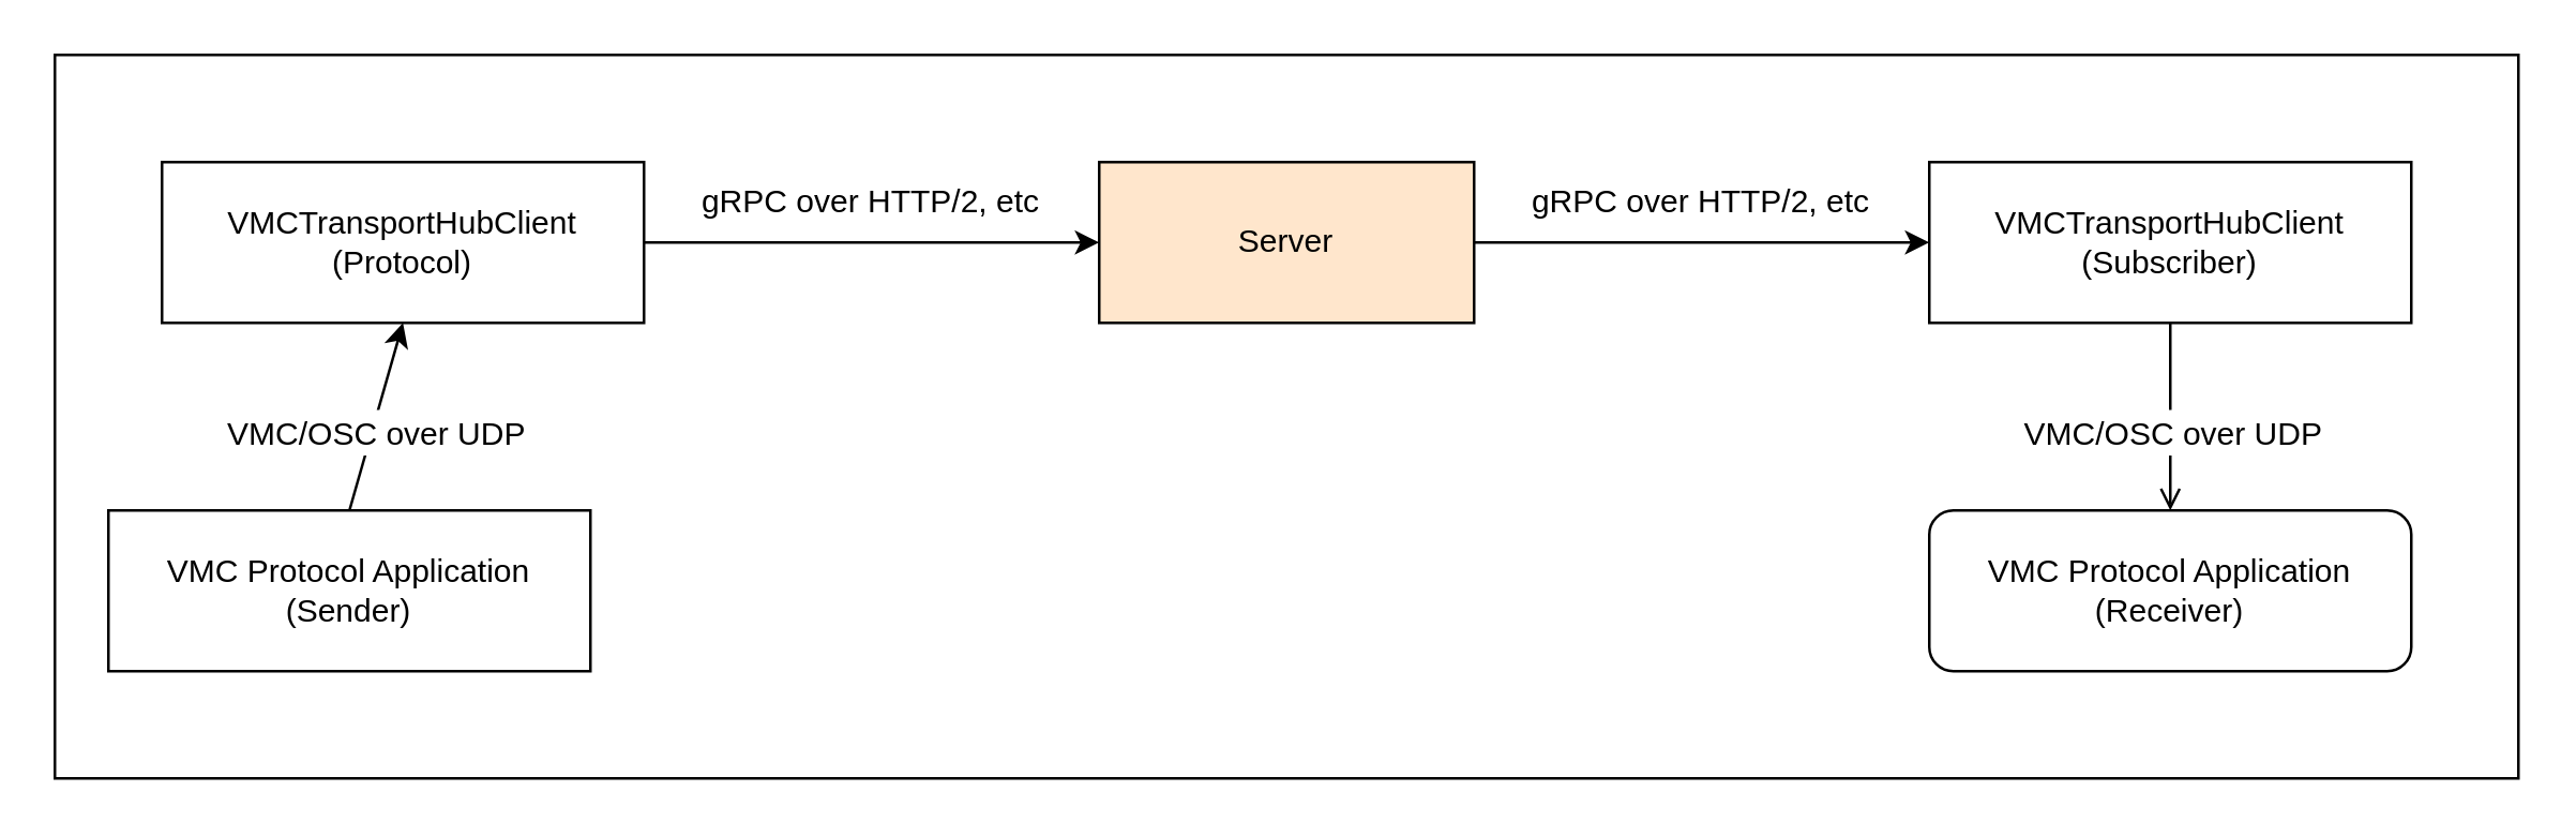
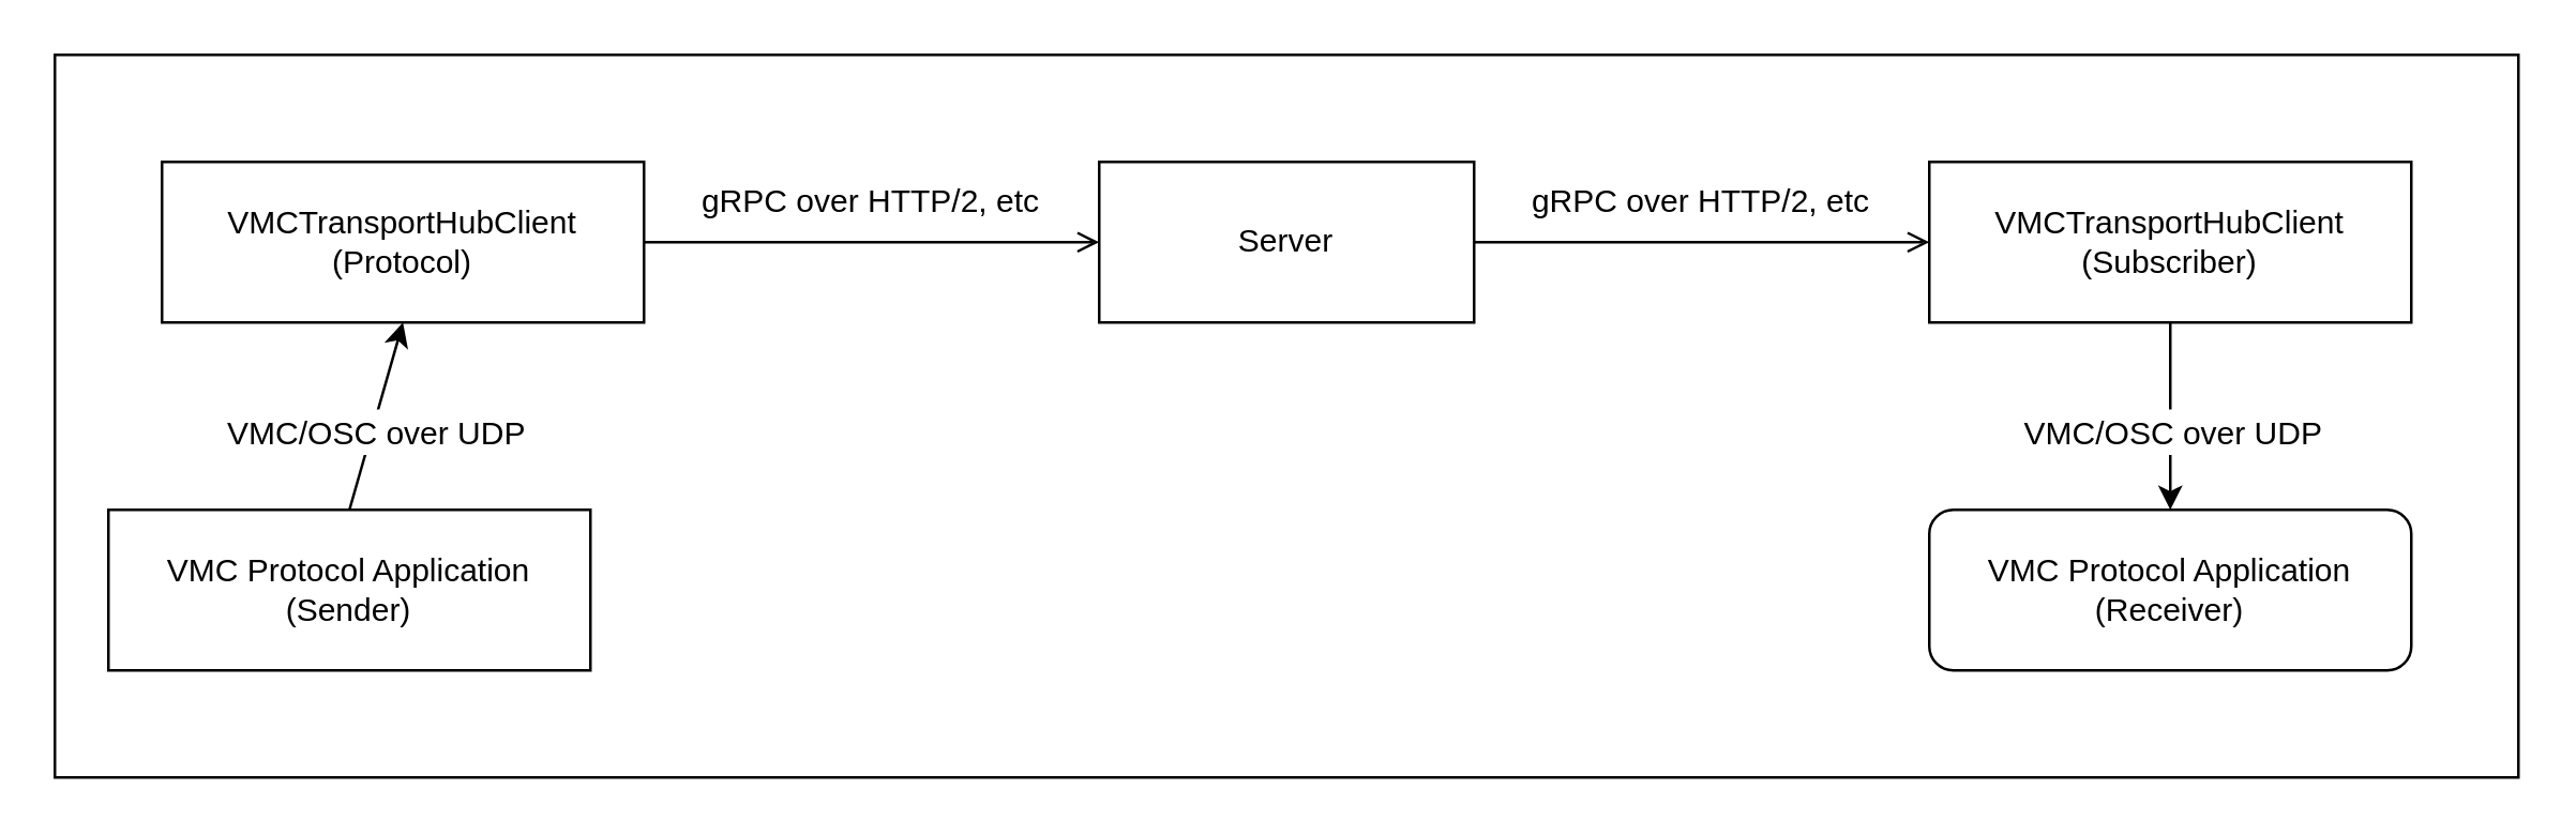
- <mxCell id="4" value="" style="endArrow=classic;html=1;exitX=1;exitY=0.5;exitDx=0;exitDy=0;entryX=0;entryY=0.5;entryDx=0;entryDy=0;" parent="1" source="3" target="6" edge="1"><mxGeometry width="50" height="50" relative="1" as="geometry"><mxPoint x="350" y="89.86" as="sourcePoint" /><mxPoint x="460" y="90" as="targetPoint" /></mxGeometry></mxCell>
+ <mxCell id="4" value="" style="endArrow=open;html=1;exitX=1;exitY=0.5;exitDx=0;exitDy=0;entryX=0;entryY=0.5;entryDx=0;entryDy=0;" parent="1" source="3" target="6" edge="1"><mxGeometry width="50" height="50" relative="1" as="geometry"><mxPoint x="350" y="89.86" as="sourcePoint" /><mxPoint x="460" y="90" as="targetPoint" /></mxGeometry></mxCell>
- <mxCell id="6" value="Server" style="rounded=0;whiteSpace=wrap;html=1;fillColor=#ffe6cc;" parent="1" vertex="1"><mxGeometry x="410" y="60" width="140" height="60" as="geometry" /></mxCell>
+ <mxCell id="6" value="Server" style="rounded=0;whiteSpace=wrap;html=1;" parent="1" vertex="1"><mxGeometry x="410" y="60" width="140" height="60" as="geometry" /></mxCell>
- <mxCell id="5" style="edgeStyle=none;html=1;exitX=1;exitY=0.5;exitDx=0;exitDy=0;entryX=0;entryY=0.5;entryDx=0;entryDy=0;" parent="1" source="6" target="12" edge="1"><mxGeometry relative="1" as="geometry"><mxPoint x="700" y="90" as="targetPoint" /></mxGeometry></mxCell>
+ <mxCell id="5" style="edgeStyle=none;html=1;exitX=1;exitY=0.5;exitDx=0;exitDy=0;entryX=0;entryY=0.5;entryDx=0;entryDy=0;endArrow=open;" parent="1" source="6" target="12" edge="1"><mxGeometry relative="1" as="geometry"><mxPoint x="700" y="90" as="targetPoint" /></mxGeometry></mxCell>
- <mxCell id="14" value="" style="endArrow=open;html=1;fontSize=14;exitX=0.5;exitY=1;exitDx=0;exitDy=0;" parent="1" source="12" target="13" edge="1"><mxGeometry relative="1" as="geometry"><mxPoint x="810" y="121.88" as="sourcePoint" /><mxPoint x="860" y="170" as="targetPoint" /></mxGeometry></mxCell>
+ <mxCell id="14" value="" style="endArrow=classic;html=1;fontSize=14;exitX=0.5;exitY=1;exitDx=0;exitDy=0;" parent="1" source="12" target="13" edge="1"><mxGeometry relative="1" as="geometry"><mxPoint x="810" y="121.88" as="sourcePoint" /><mxPoint x="860" y="170" as="targetPoint" /></mxGeometry></mxCell>
